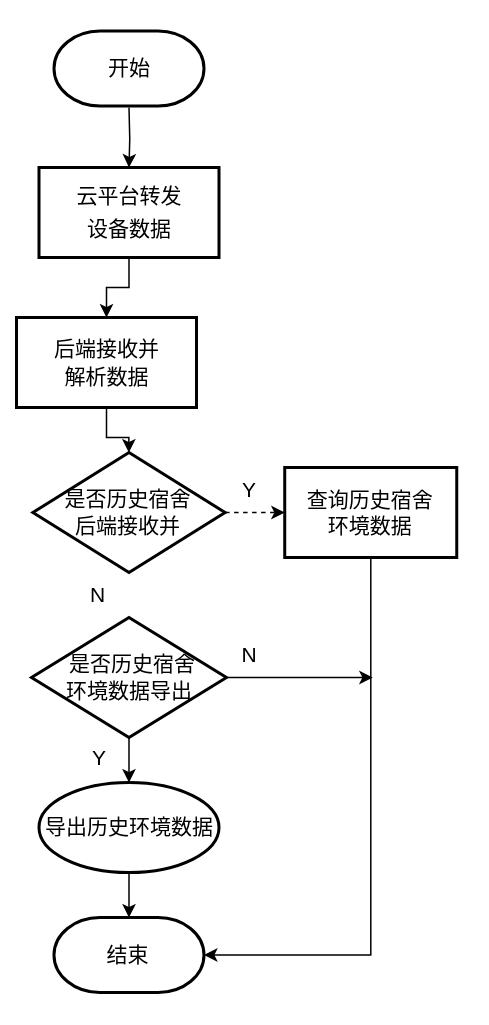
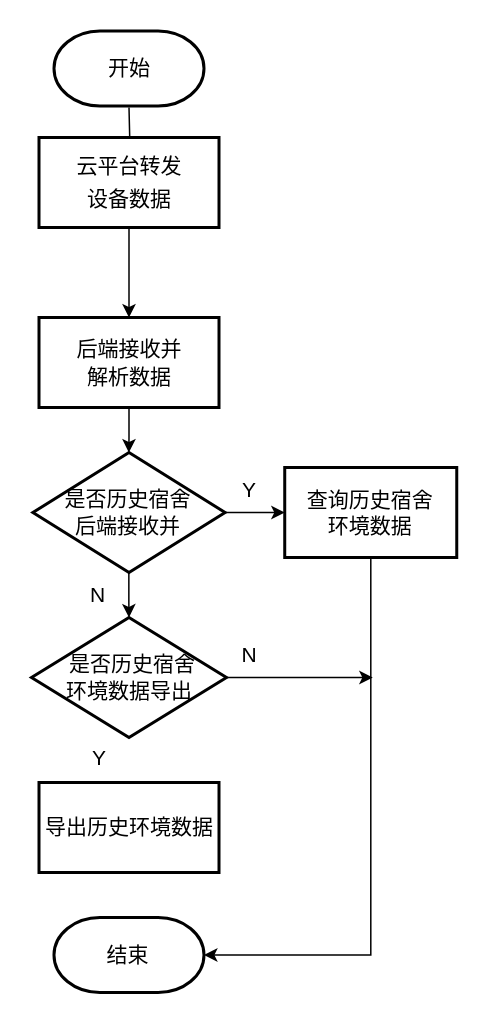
- <mxCell id="5" value="&lt;div style=&quot;line-height: 60%;&quot;&gt;&lt;p class=&quot;MsoNormal&quot;&gt;&lt;font style=&quot;font-size: 14px; line-height: 60%;&quot; face=&quot;Helvetica&quot;&gt;&lt;font&gt;云平台转发&lt;/font&gt;&lt;/font&gt;&lt;/p&gt;&lt;p class=&quot;MsoNormal&quot;&gt;&lt;font style=&quot;font-size: 14px; line-height: 60%;&quot; face=&quot;Helvetica&quot;&gt;&lt;font&gt;设备数据&lt;/font&gt;&lt;/font&gt;&lt;/p&gt;&lt;/div&gt;" style="whiteSpace=wrap;html=1;strokeWidth=2;" parent="1" vertex="1"><mxGeometry x="25.5" y="111" width="120" height="60" as="geometry" /></mxCell>
+ <mxCell id="5" value="&lt;div style=&quot;line-height: 60%;&quot;&gt;&lt;p class=&quot;MsoNormal&quot;&gt;&lt;font style=&quot;font-size: 14px; line-height: 60%;&quot; face=&quot;Helvetica&quot;&gt;&lt;font&gt;云平台转发&lt;/font&gt;&lt;/font&gt;&lt;/p&gt;&lt;p class=&quot;MsoNormal&quot;&gt;&lt;font style=&quot;font-size: 14px; line-height: 60%;&quot; face=&quot;Helvetica&quot;&gt;&lt;font&gt;设备数据&lt;/font&gt;&lt;/font&gt;&lt;/p&gt;&lt;/div&gt;" style="whiteSpace=wrap;html=1;strokeWidth=2;" parent="1" vertex="1"><mxGeometry x="25.5" y="91" width="120" height="60" as="geometry" /></mxCell>
- <mxCell id="7" value="&lt;div style=&quot;line-height: 50%;&quot;&gt;&lt;p class=&quot;MsoNormal&quot;&gt;&lt;font face=&quot;Helvetica&quot; style=&quot;font-size: 14px; line-height: 50%;&quot;&gt;后端接收并&lt;/font&gt;&lt;/p&gt;&lt;p class=&quot;MsoNormal&quot;&gt;&lt;font face=&quot;Helvetica&quot; style=&quot;font-size: 14px; line-height: 50%;&quot;&gt;解析数据&lt;/font&gt;&lt;/p&gt;&lt;/div&gt;" style="whiteSpace=wrap;html=1;strokeWidth=2;" parent="1" vertex="1"><mxGeometry x="10.5" y="211" width="120" height="60" as="geometry" /></mxCell>
+ <mxCell id="7" value="&lt;div style=&quot;line-height: 50%;&quot;&gt;&lt;p class=&quot;MsoNormal&quot;&gt;&lt;font face=&quot;Helvetica&quot; style=&quot;font-size: 14px; line-height: 50%;&quot;&gt;后端接收并&lt;/font&gt;&lt;/p&gt;&lt;p class=&quot;MsoNormal&quot;&gt;&lt;font face=&quot;Helvetica&quot; style=&quot;font-size: 14px; line-height: 50%;&quot;&gt;解析数据&lt;/font&gt;&lt;/p&gt;&lt;/div&gt;" style="whiteSpace=wrap;html=1;strokeWidth=2;" parent="1" vertex="1"><mxGeometry x="25.5" y="211" width="120" height="60" as="geometry" /></mxCell>
- <mxCell id="9" value="" style="edgeStyle=orthogonalEdgeStyle;rounded=0;orthogonalLoop=1;jettySize=auto;html=1;dashed=1;" edge="1" parent="1" source="10" target="17"><mxGeometry relative="1" as="geometry" /></mxCell>
+ <mxCell id="9" value="" style="edgeStyle=orthogonalEdgeStyle;rounded=0;orthogonalLoop=1;jettySize=auto;html=1;" edge="1" parent="1" source="10" target="17"><mxGeometry relative="1" as="geometry" /></mxCell>
+ <mxCell id="8" value="" style="edgeStyle=orthogonalEdgeStyle;rounded=0;orthogonalLoop=1;jettySize=auto;html=1;" parent="1" source="10" target="13" edge="1"><mxGeometry relative="1" as="geometry" /></mxCell>
- <mxCell id="11" value="" style="edgeStyle=orthogonalEdgeStyle;rounded=0;orthogonalLoop=1;jettySize=auto;html=1;" edge="1" parent="1" source="13" target="15"><mxGeometry relative="1" as="geometry" /></mxCell>
- <mxCell id="15" value="&lt;p class=&quot;MsoNormal&quot;&gt;&lt;font face=&quot;Helvetica&quot; style=&quot;font-size: 14px;&quot;&gt;导出历史环境数据&lt;/font&gt;&lt;/p&gt;" style="ellipse;whiteSpace=wrap;html=1;strokeWidth=2;" parent="1" vertex="1"><mxGeometry x="25.505" y="521" width="120" height="60" as="geometry" /></mxCell>
+ <mxCell id="15" value="&lt;p class=&quot;MsoNormal&quot;&gt;&lt;font face=&quot;Helvetica&quot; style=&quot;font-size: 14px;&quot;&gt;导出历史环境数据&lt;/font&gt;&lt;/p&gt;" style="whiteSpace=wrap;html=1;strokeWidth=2;" parent="1" vertex="1"><mxGeometry x="25.505" y="521" width="120" height="60" as="geometry" /></mxCell>
- <mxCell id="14" value="" style="edgeStyle=orthogonalEdgeStyle;rounded=0;orthogonalLoop=1;jettySize=auto;html=1;" edge="1" parent="1" source="15" target="23"><mxGeometry relative="1" as="geometry" /></mxCell>
